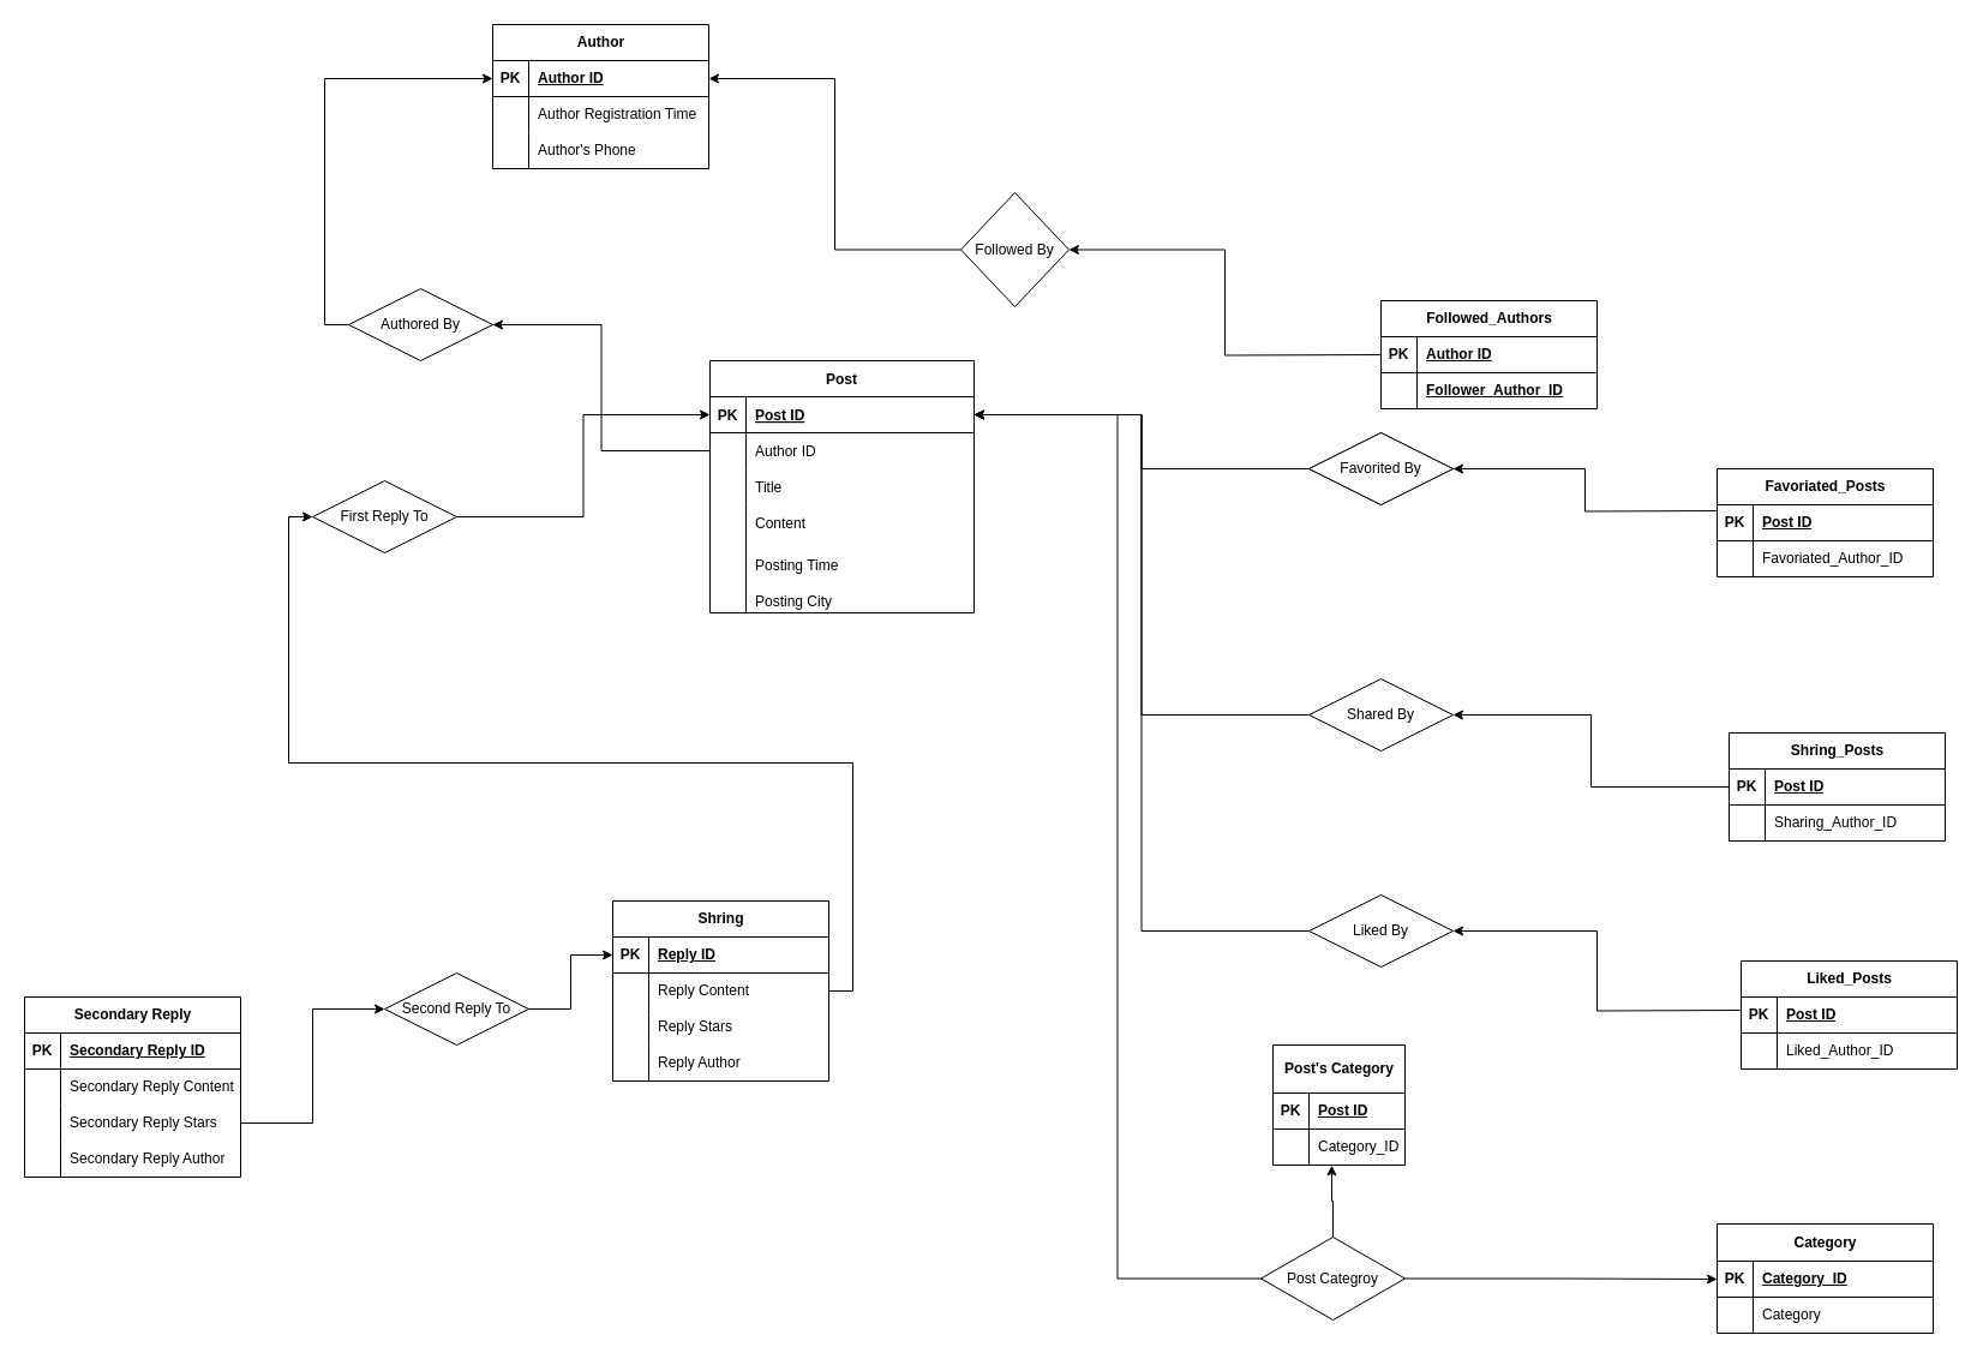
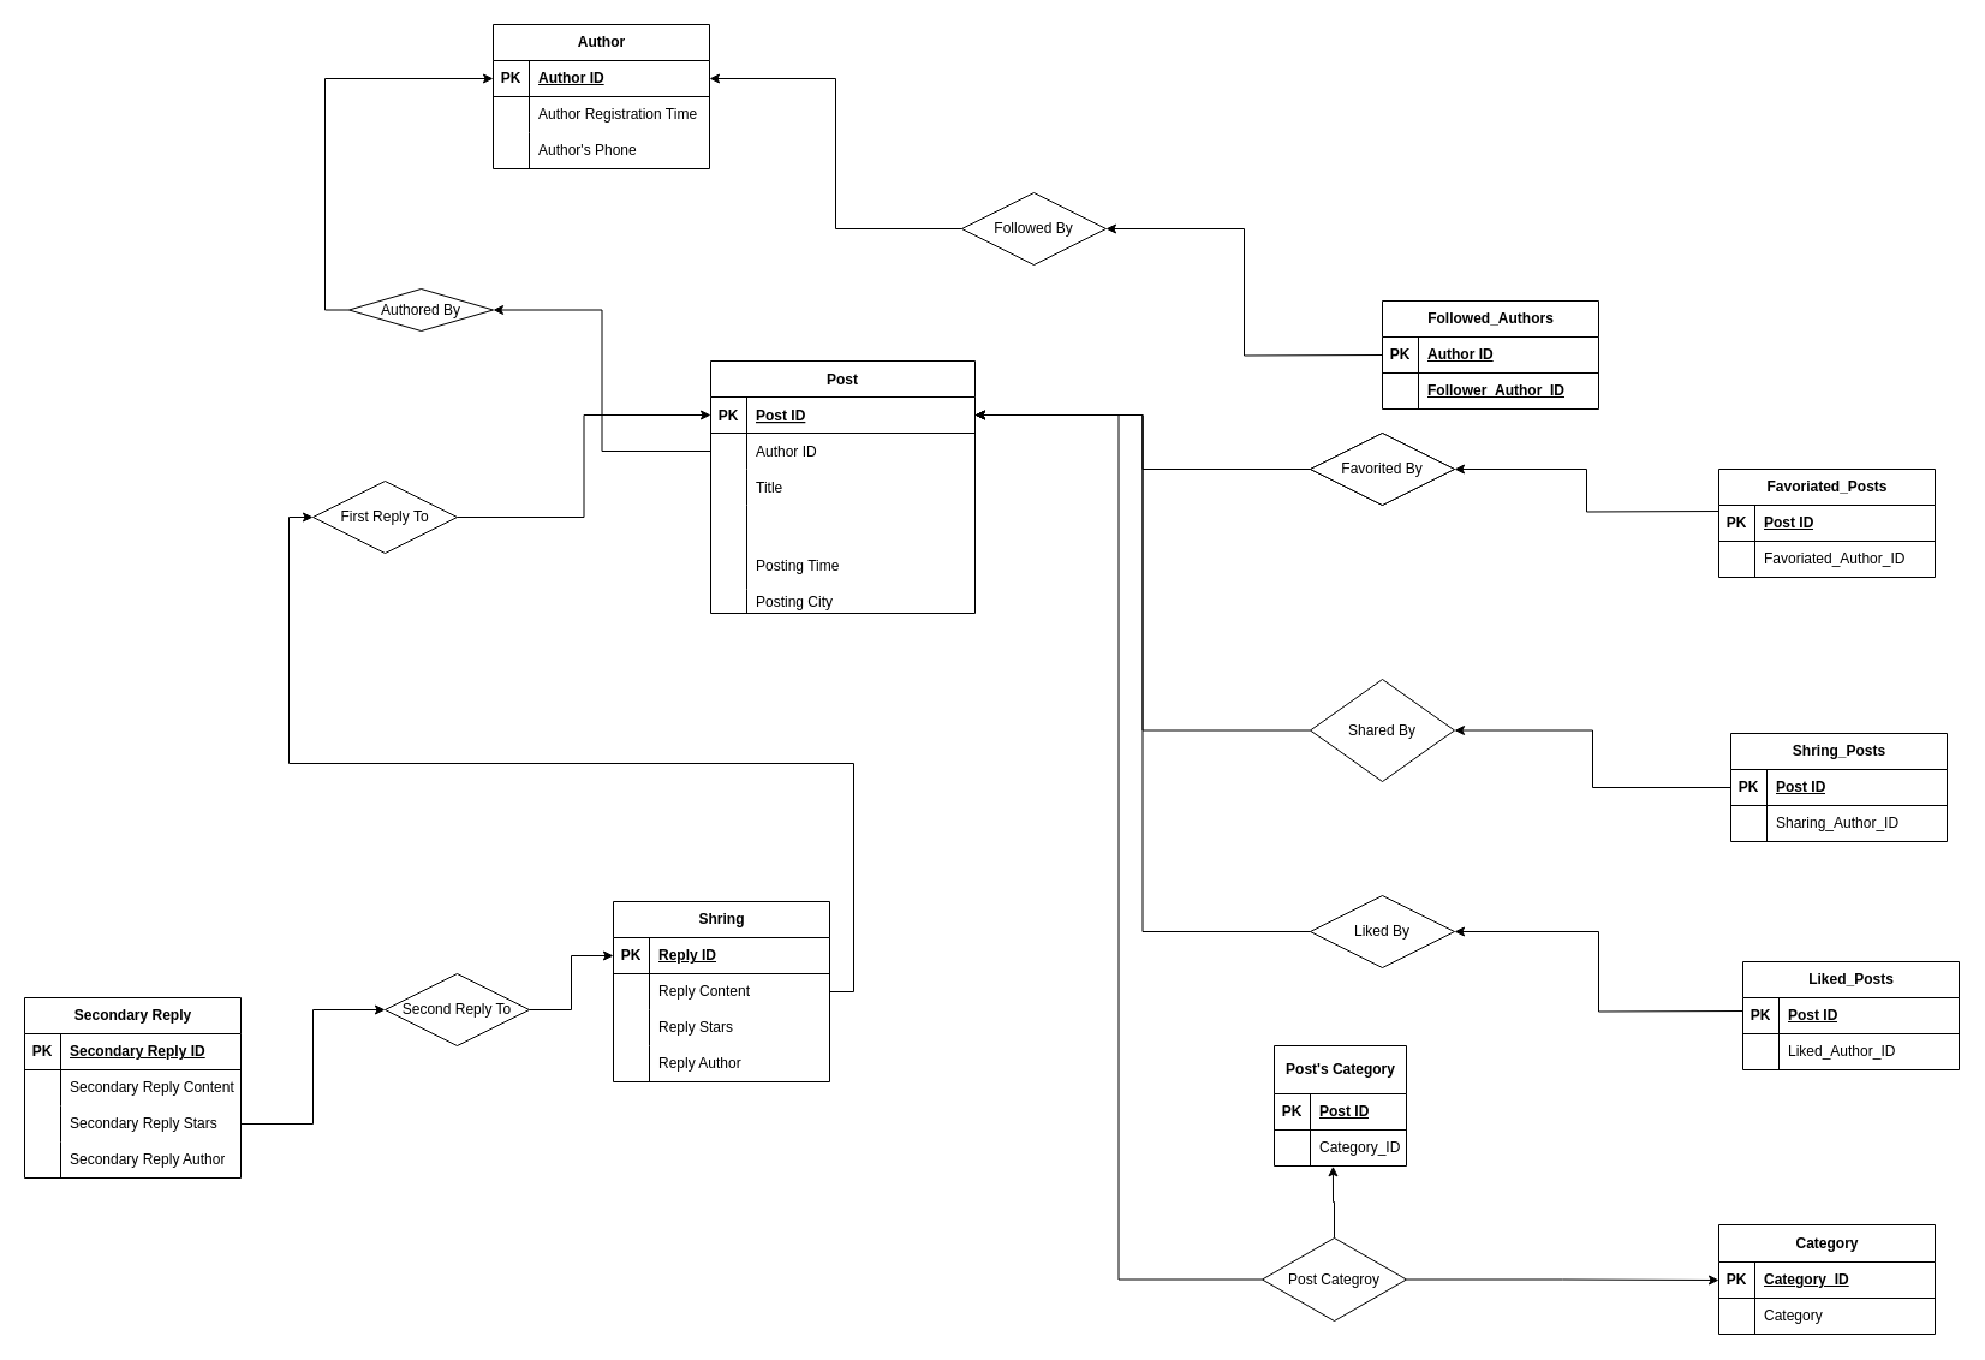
- <mxCell id="66" value="Followed By" style="shape=rhombus;perimeter=rhombusPerimeter;whiteSpace=wrap;html=1;align=center;" parent="1" vertex="1"><mxGeometry x="800" y="160" width="90" height="95" as="geometry" /></mxCell>
+ <mxCell id="66" value="Followed By" style="shape=rhombus;perimeter=rhombusPerimeter;whiteSpace=wrap;html=1;align=center;" parent="1" vertex="1"><mxGeometry x="800" y="160" width="120" height="60" as="geometry" /></mxCell>
- <mxCell id="123" value="Authored By" style="shape=rhombus;perimeter=rhombusPerimeter;whiteSpace=wrap;html=1;align=center;" parent="1" vertex="1"><mxGeometry x="290" y="240" width="120" height="60" as="geometry" /></mxCell>
+ <mxCell id="123" value="Authored By" style="shape=rhombus;perimeter=rhombusPerimeter;whiteSpace=wrap;html=1;align=center;" parent="1" vertex="1"><mxGeometry x="290" y="240" width="120" height="35" as="geometry" /></mxCell>
- <mxCell id="14" value="Content" style="shape=partialRectangle;overflow=hidden;connectable=0;fillColor=none;top=0;left=0;bottom=0;right=0;align=left;spacingLeft=6;" parent="12" vertex="1"><mxGeometry x="30" width="190" height="30" as="geometry"><mxRectangle width="190" height="30" as="alternateBounds" /></mxGeometry></mxCell>
- <mxCell id="71" value="Shared By" style="shape=rhombus;perimeter=rhombusPerimeter;whiteSpace=wrap;html=1;align=center;" parent="1" vertex="1"><mxGeometry x="1090" y="565" width="120" height="60" as="geometry" /></mxCell>
+ <mxCell id="71" value="Shared By" style="shape=rhombus;perimeter=rhombusPerimeter;whiteSpace=wrap;html=1;align=center;" parent="1" vertex="1"><mxGeometry x="1090" y="565" width="120" height="85" as="geometry" /></mxCell>
